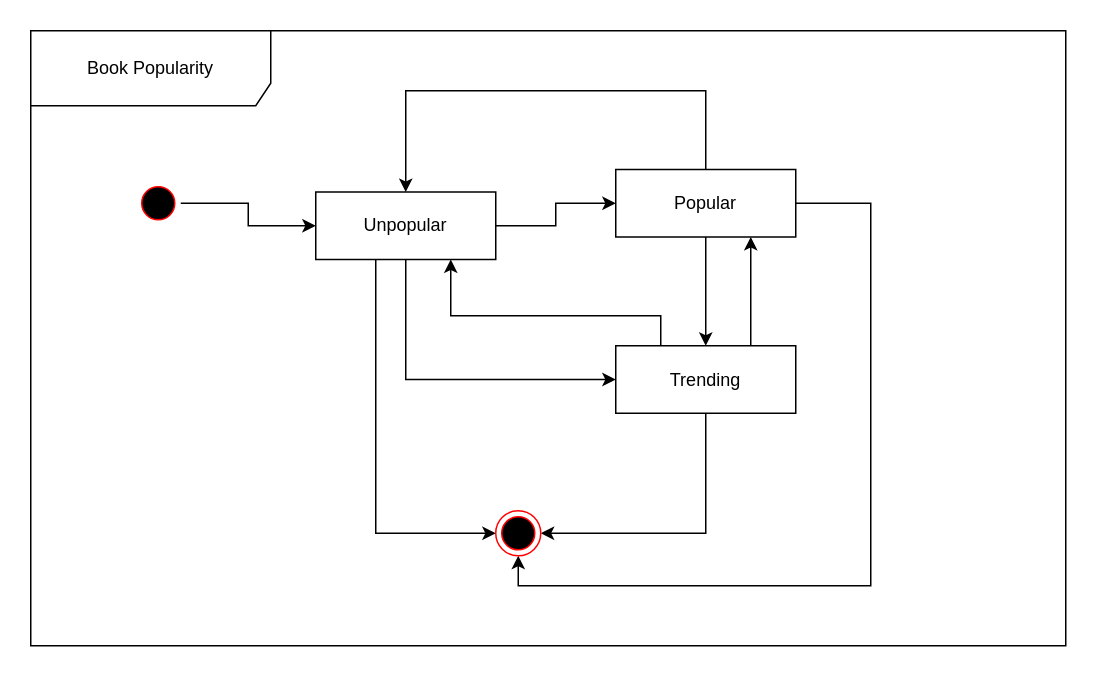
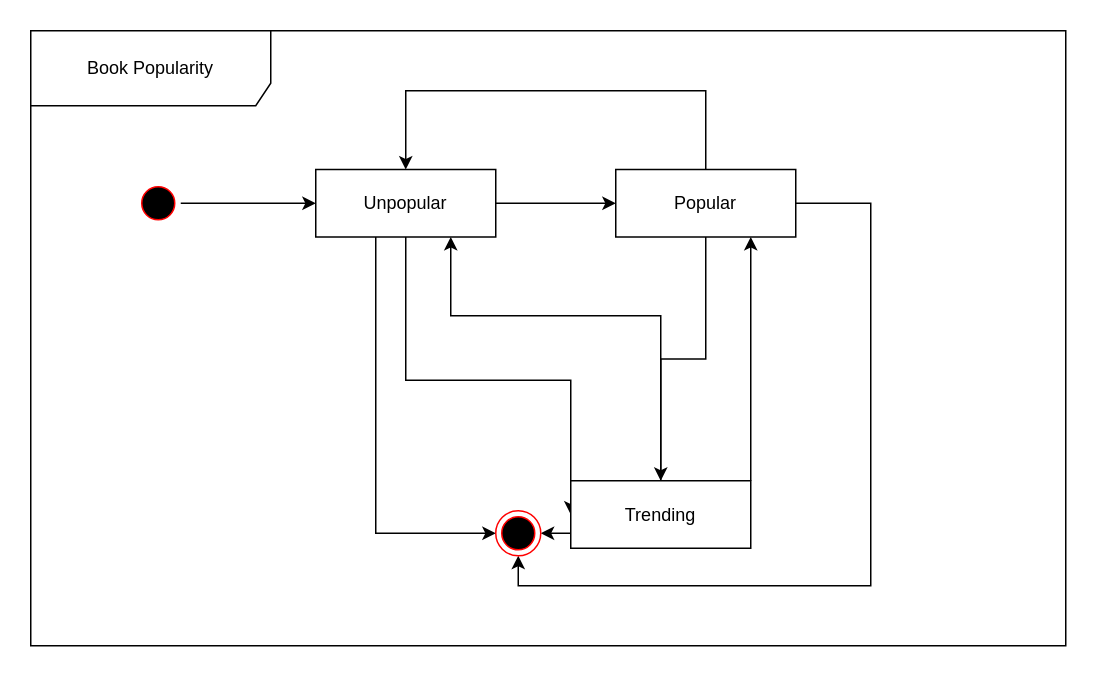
- <mxCell id="8" value="Unpopular" style="rounded=0;whiteSpace=wrap;html=1;" vertex="1" parent="1"><mxGeometry x="210" y="127.5" width="120" height="45" as="geometry" /></mxCell>
+ <mxCell id="8" value="Unpopular" style="rounded=0;whiteSpace=wrap;html=1;" vertex="1" parent="1"><mxGeometry x="210" y="112.5" width="120" height="45" as="geometry" /></mxCell>
- <mxCell id="16" value="Trending" style="rounded=0;whiteSpace=wrap;html=1;" vertex="1" parent="1"><mxGeometry x="410" y="230" width="120" height="45" as="geometry" /></mxCell>
+ <mxCell id="16" value="Trending" style="rounded=0;whiteSpace=wrap;html=1;" vertex="1" parent="1"><mxGeometry x="380" y="320" width="120" height="45" as="geometry" /></mxCell>
